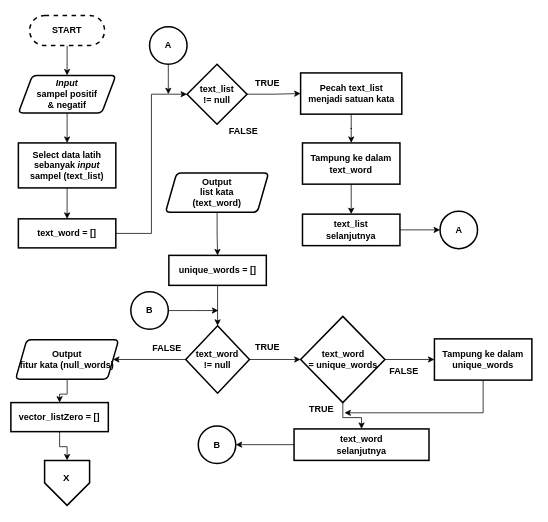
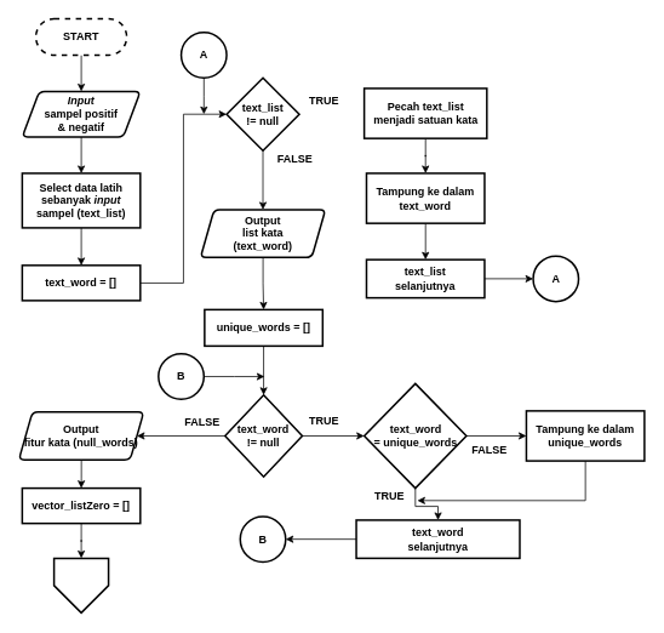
- <mxCell id="31" style="edgeStyle=orthogonalEdgeStyle;rounded=0;orthogonalLoop=1;jettySize=auto;html=1;entryX=0;entryY=0.5;entryDx=0;entryDy=0;" parent="1" source="33" target="9" edge="1"><mxGeometry relative="1" as="geometry" /></mxCell>
+ <mxCell id="32" style="edgeStyle=orthogonalEdgeStyle;rounded=0;orthogonalLoop=1;jettySize=auto;html=1;entryX=0.5;entryY=0;entryDx=0;entryDy=0;" parent="1" source="33" target="45" edge="1"><mxGeometry relative="1" as="geometry" /></mxCell>
- <mxCell id="48" value="&lt;span style=&quot;font-weight: 700&quot;&gt;vector_listZero = []&lt;/span&gt;" style="rounded=1;whiteSpace=wrap;html=1;absoluteArcSize=1;arcSize=0;strokeWidth=2;" parent="1" vertex="1"><mxGeometry x="14" y="536.38" width="130" height="38.75" as="geometry" /></mxCell>
+ <mxCell id="48" value="&lt;span style=&quot;font-weight: 700&quot;&gt;vector_listZero = []&lt;/span&gt;" style="rounded=1;whiteSpace=wrap;html=1;absoluteArcSize=1;arcSize=0;strokeWidth=2;" parent="1" vertex="1"><mxGeometry x="24" y="536.38" width="130" height="38.75" as="geometry" /></mxCell>
- <mxCell id="50" value="&lt;span style=&quot;font-size: 13px;&quot;&gt;X&lt;/span&gt;" style="text;html=1;align=center;verticalAlign=middle;resizable=0;points=[];autosize=1;fontSize=13;fontStyle=1" vertex="1" parent="1"><mxGeometry x="78" y="627" width="20" height="20" as="geometry" /></mxCell>
